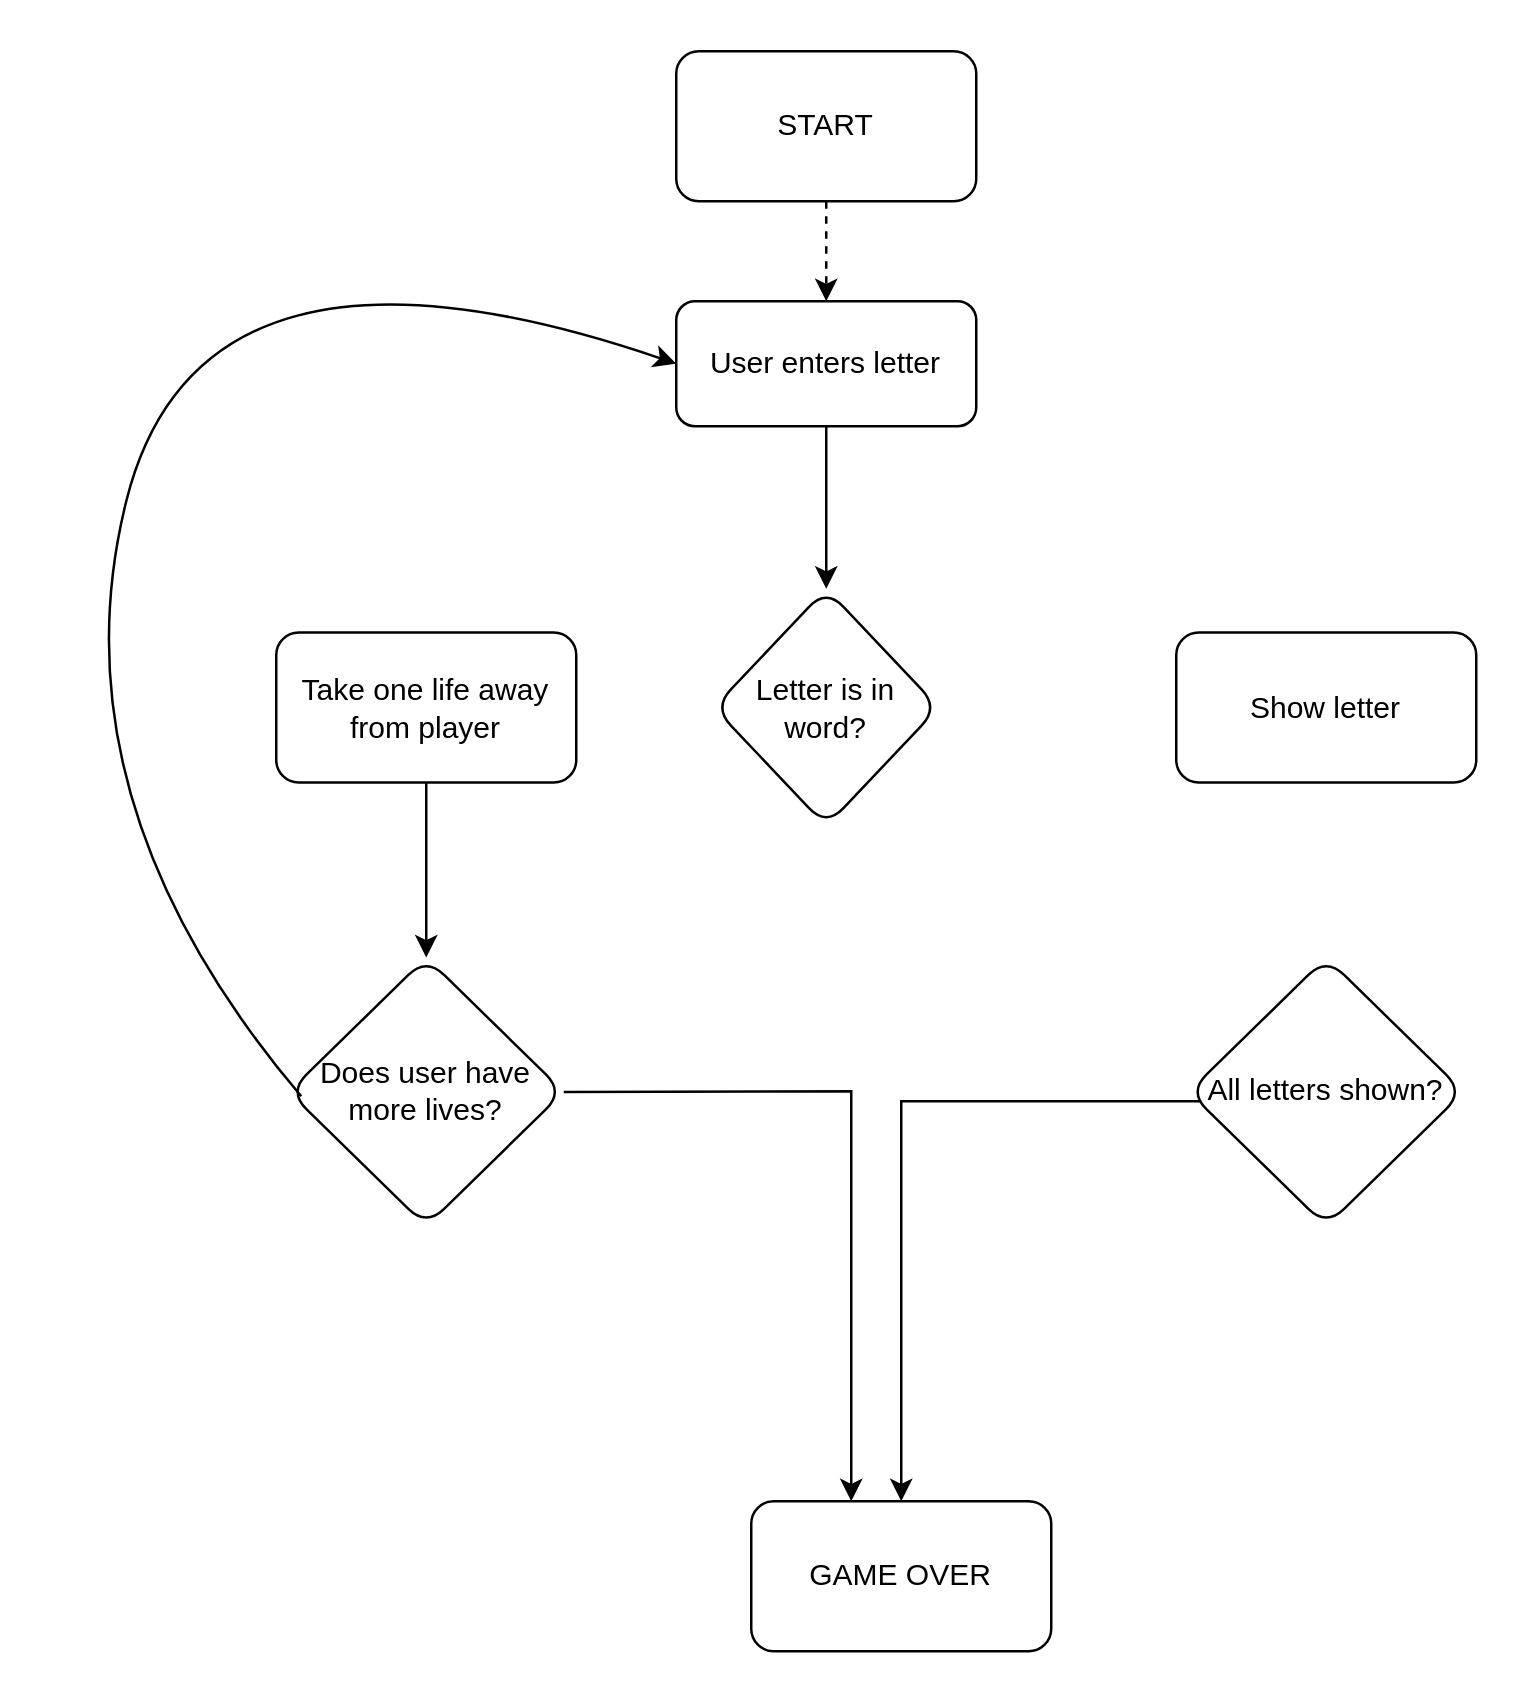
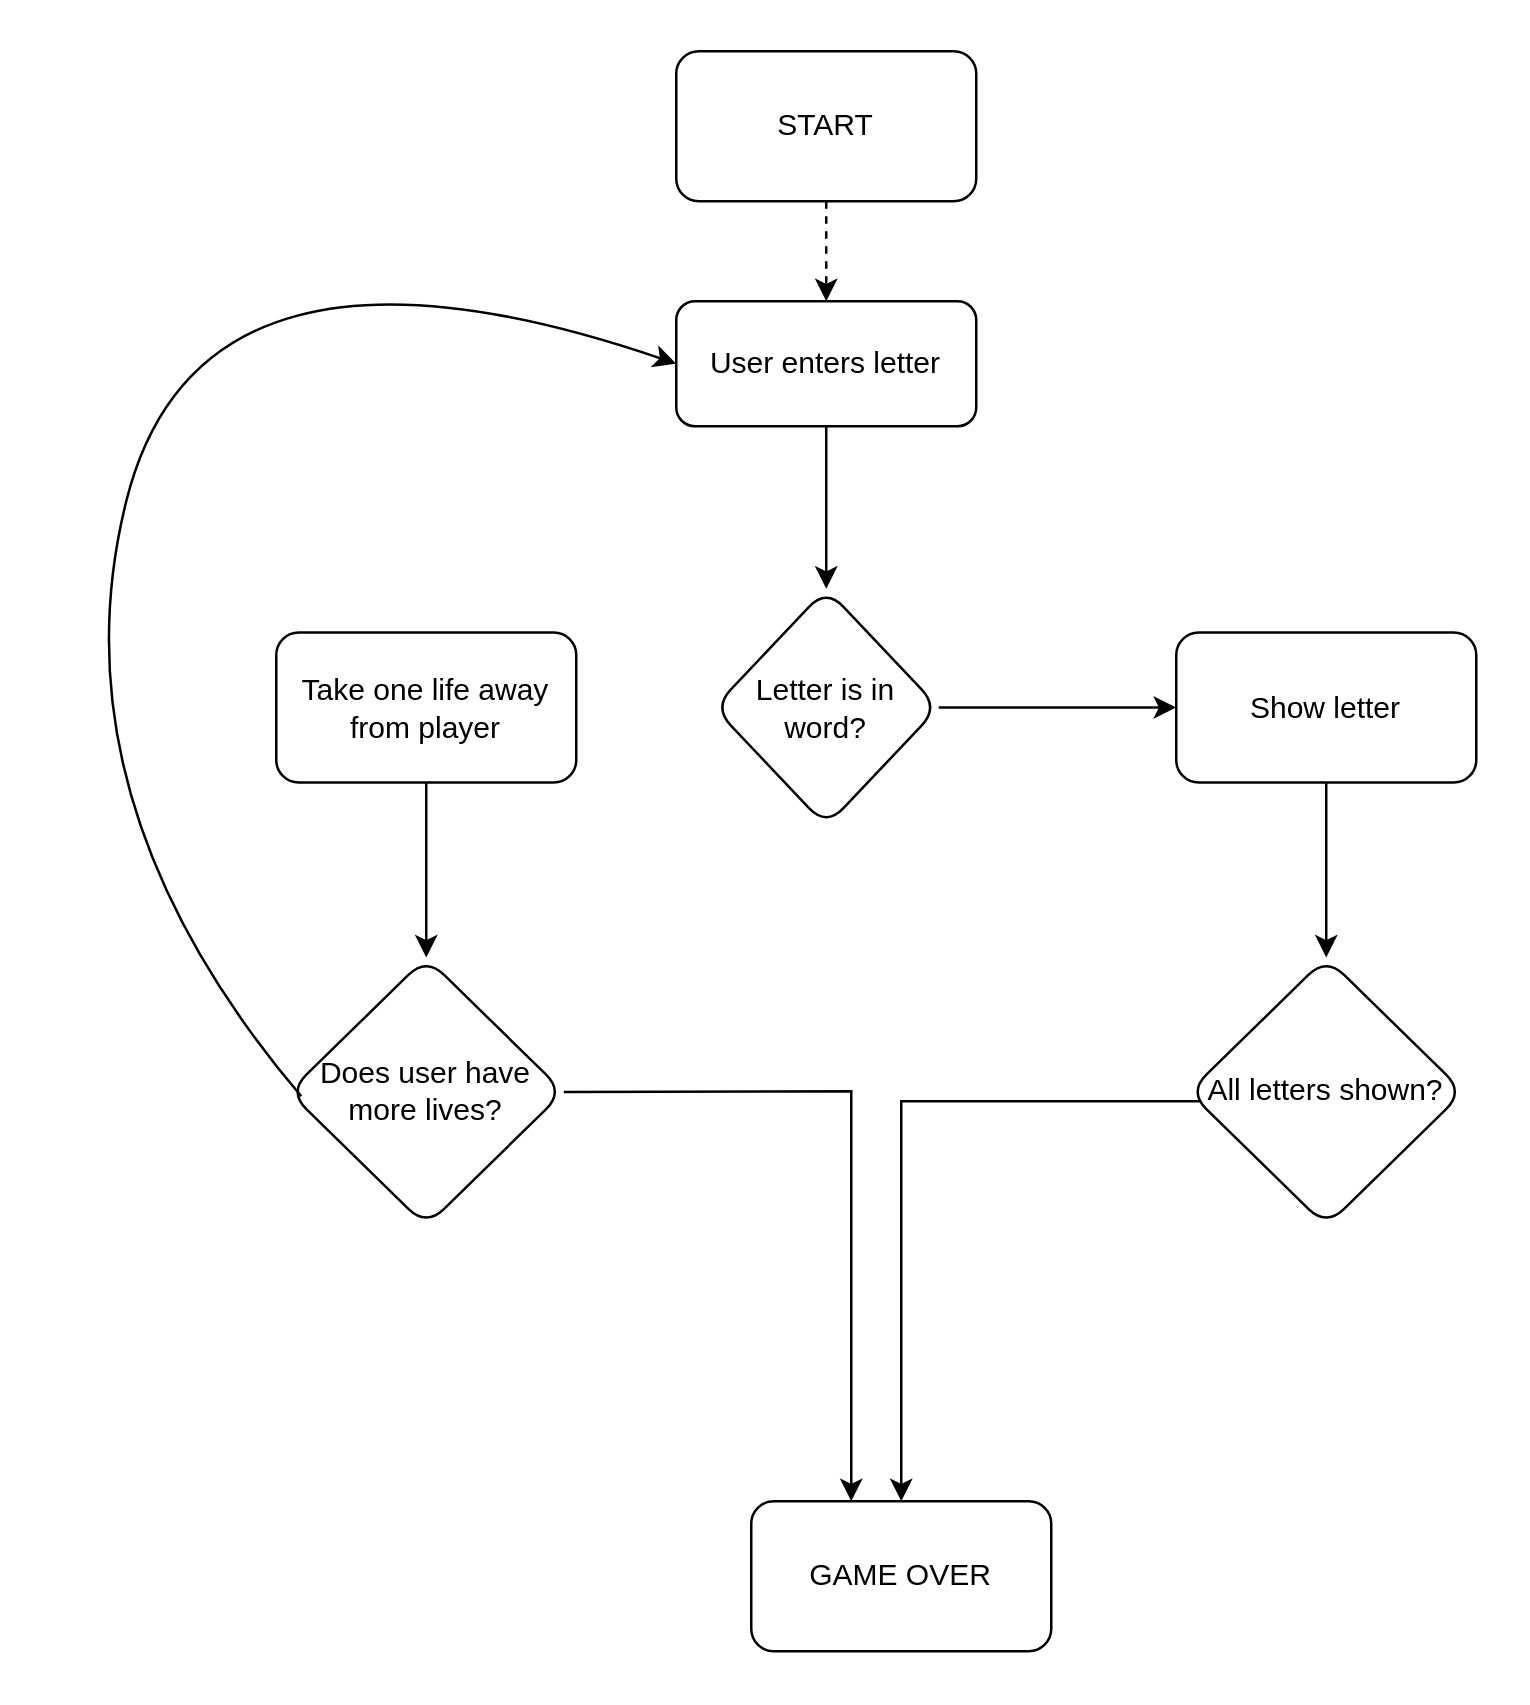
+ <mxCell id="6" value="" style="edgeStyle=orthogonalEdgeStyle;rounded=0;orthogonalLoop=1;jettySize=auto;html=1;" edge="1" parent="1" source="7" target="9"><mxGeometry relative="1" as="geometry" /></mxCell>
+ <mxCell id="8" value="" style="edgeStyle=orthogonalEdgeStyle;rounded=0;orthogonalLoop=1;jettySize=auto;html=1;" edge="1" parent="1" source="9" target="14"><mxGeometry relative="1" as="geometry" /></mxCell>
